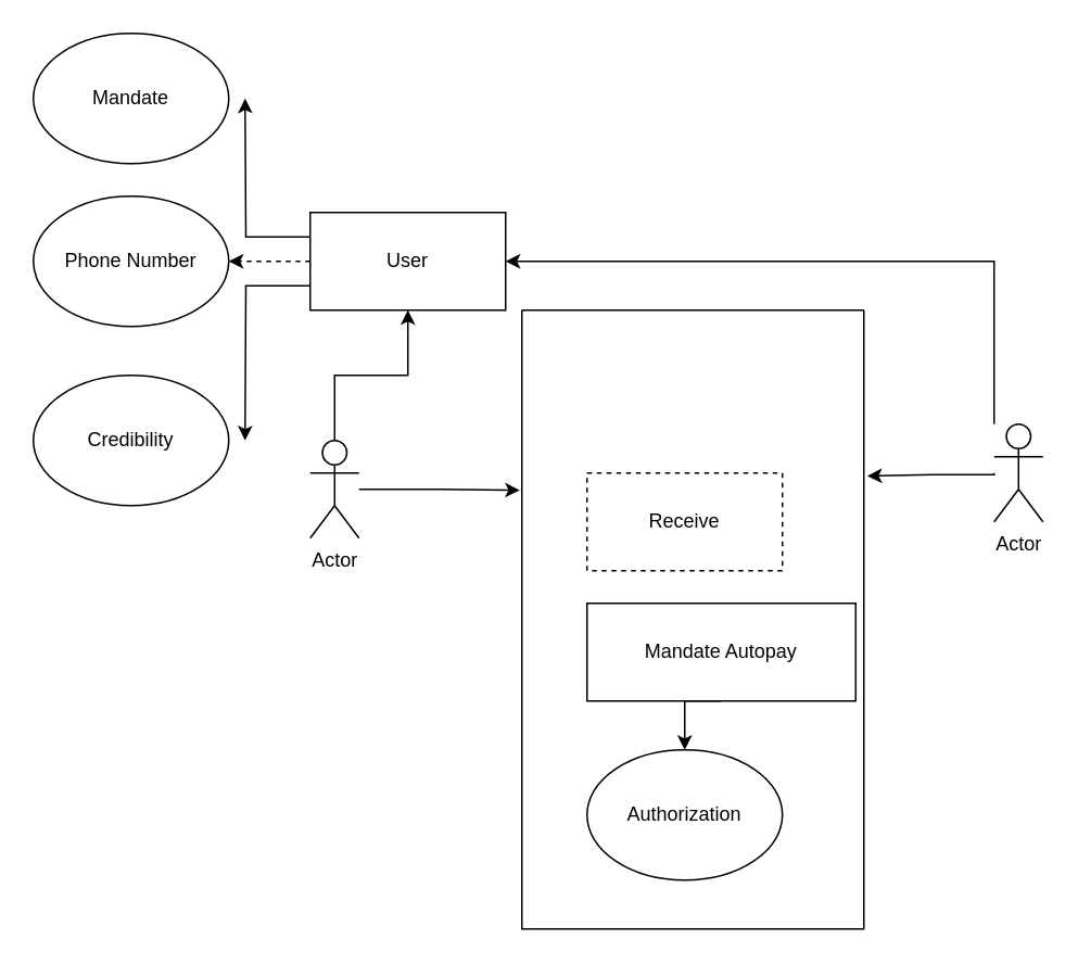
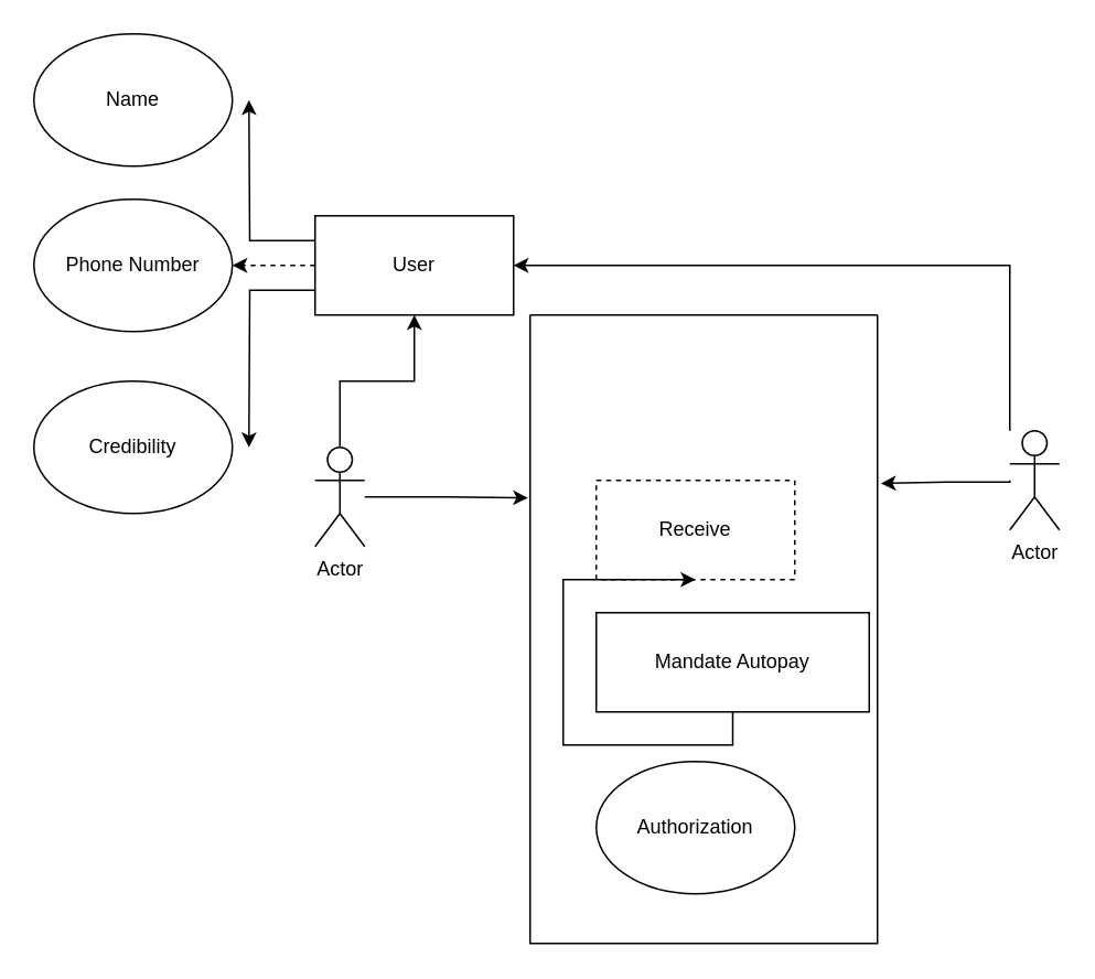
- <mxCell id="8" value="Mandate" style="ellipse;whiteSpace=wrap;html=1;" vertex="1" parent="1"><mxGeometry y="20" width="120" height="80" as="geometry" x="20" /></mxCell>
+ <mxCell id="8" value="Name" style="ellipse;whiteSpace=wrap;html=1;" vertex="1" parent="1"><mxGeometry y="20" width="120" height="80" as="geometry" x="20" /></mxCell>
- <mxCell id="12" style="edgeStyle=orthogonalEdgeStyle;rounded=0;orthogonalLoop=1;jettySize=auto;html=1;exitX=0.5;exitY=1;exitDx=0;exitDy=0;entryX=0.5;entryY=0;entryDx=0;entryDy=0;" edge="1" parent="1" source="13" target="14"><mxGeometry relative="1" as="geometry" /></mxCell>
+ <mxCell id="12" style="edgeStyle=orthogonalEdgeStyle;rounded=0;orthogonalLoop=1;jettySize=auto;html=1;exitX=0.5;exitY=1;exitDx=0;exitDy=0;" edge="1" parent="1" source="13" target="11"><mxGeometry relative="1" as="geometry" /></mxCell>
